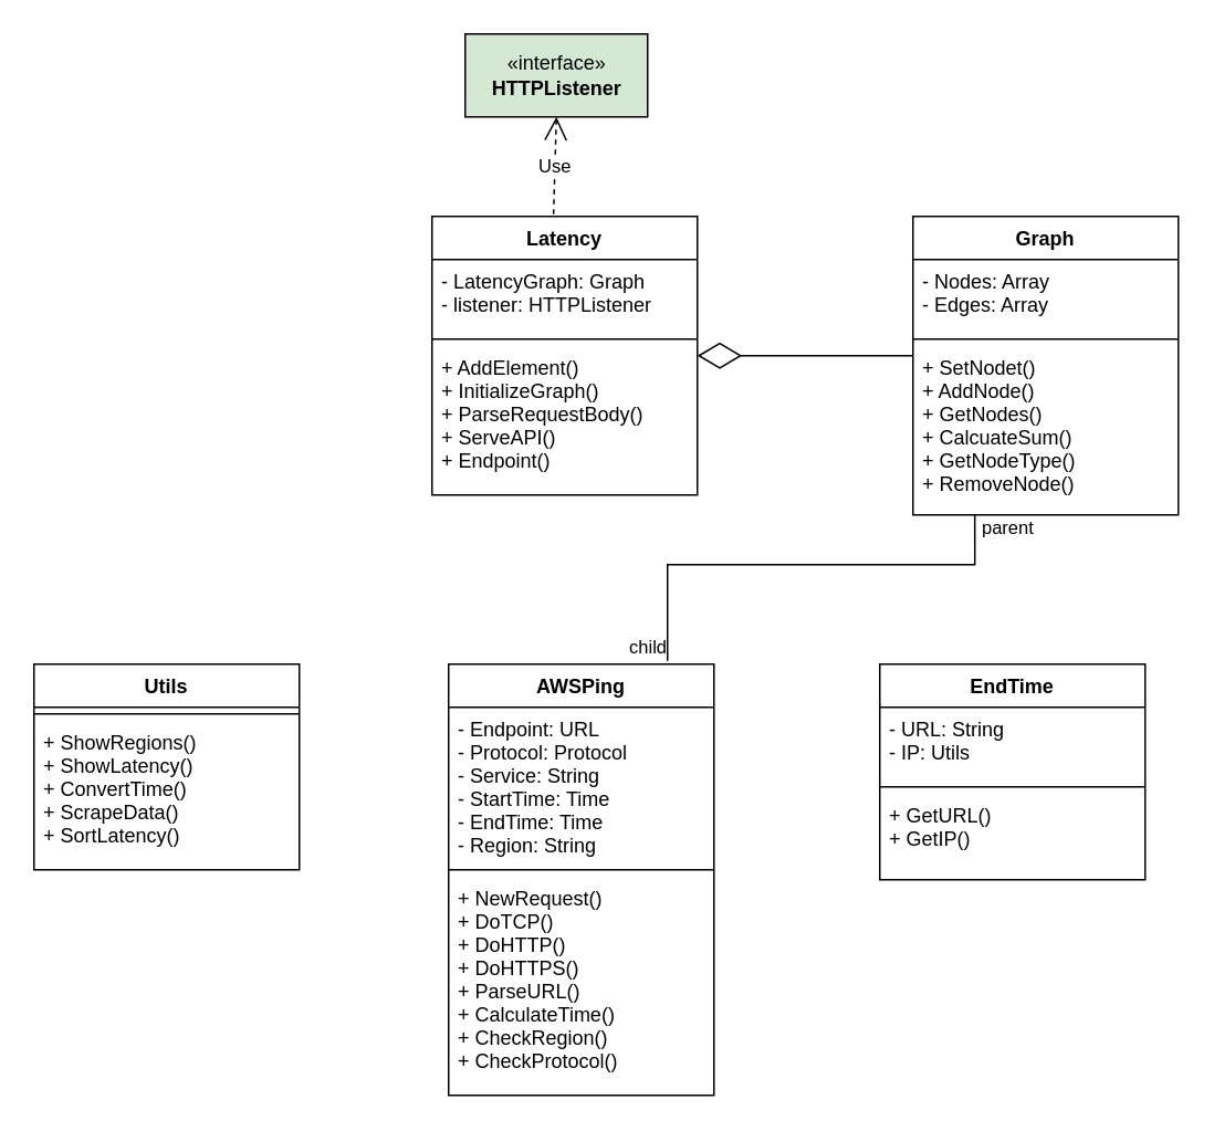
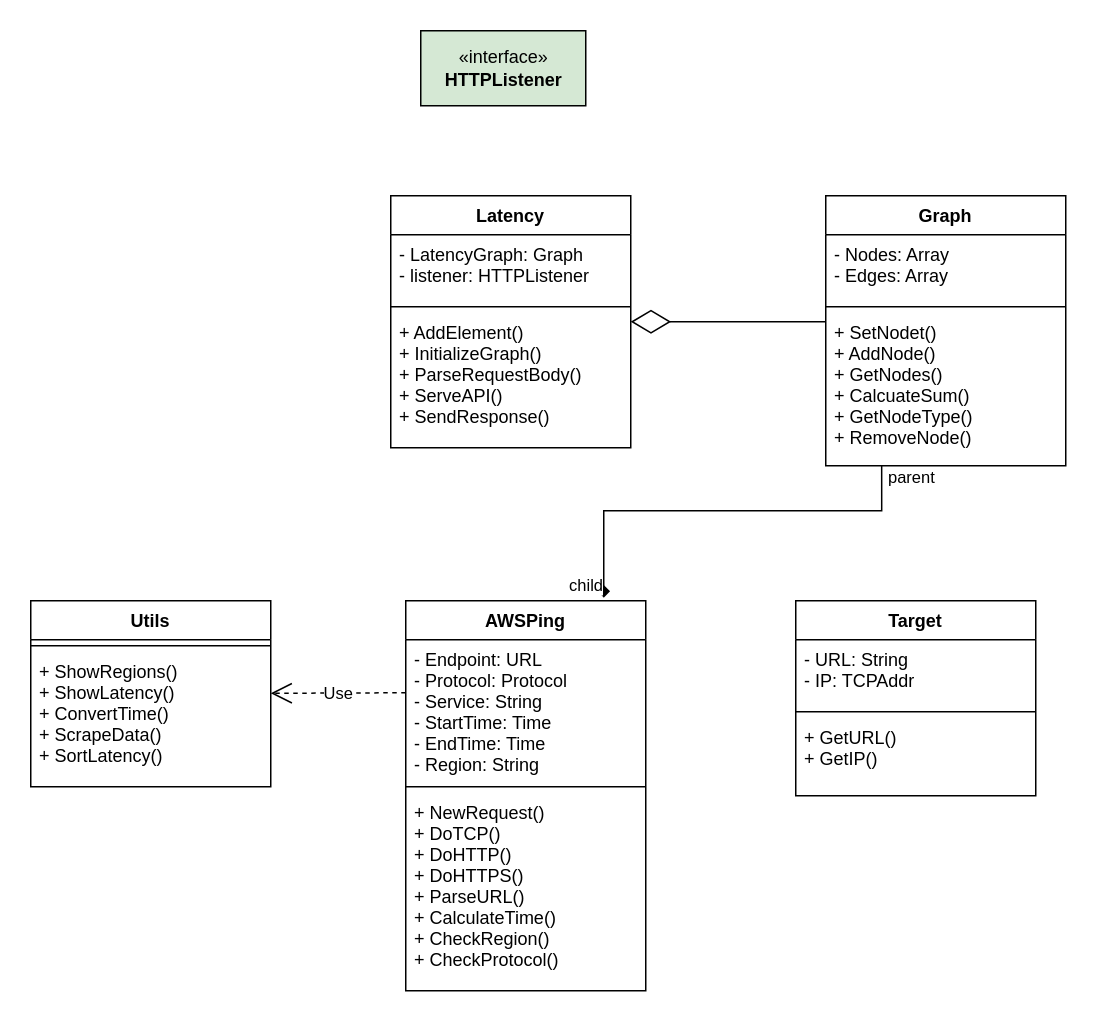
- <mxCell id="22" value="Use" style="endArrow=open;endSize=12;dashed=1;html=1;rounded=0;entryX=0.5;entryY=1;entryDx=0;entryDy=0;exitX=0.458;exitY=-0.008;exitDx=0;exitDy=0;exitPerimeter=0;" edge="1" parent="1" source="2" target="21"><mxGeometry width="160" relative="1" as="geometry"><mxPoint x="260" y="110" as="sourcePoint" /><mxPoint x="420" y="110" as="targetPoint" /></mxGeometry></mxCell>
- <mxCell id="5" value="+ AddElement()&#10;+ InitializeGraph()&#10;+ ParseRequestBody()&#10;+ ServeAPI()&#10;+ Endpoint()&#10;&#10;" style="text;strokeColor=none;fillColor=none;align=left;verticalAlign=top;spacingLeft=4;spacingRight=4;overflow=hidden;rotatable=0;points=[[0,0.5],[1,0.5]];portConstraint=eastwest;" vertex="1" parent="2"><mxGeometry y="78" width="160" height="90" as="geometry" /></mxCell>
+ <mxCell id="5" value="+ AddElement()&#10;+ InitializeGraph()&#10;+ ParseRequestBody()&#10;+ ServeAPI()&#10;+ SendResponse()&#10;&#10;" style="text;strokeColor=none;fillColor=none;align=left;verticalAlign=top;spacingLeft=4;spacingRight=4;overflow=hidden;rotatable=0;points=[[0,0.5],[1,0.5]];portConstraint=eastwest;" vertex="1" parent="2"><mxGeometry y="78" width="160" height="90" as="geometry" /></mxCell>
- <mxCell id="25" value="" style="endArrow=none;html=1;edgeStyle=orthogonalEdgeStyle;rounded=0;entryX=0.825;entryY=-0.008;entryDx=0;entryDy=0;entryPerimeter=0;exitX=0.233;exitY=1;exitDx=0;exitDy=0;exitPerimeter=0;" edge="1" parent="1" source="9" target="10"><mxGeometry relative="1" as="geometry"><mxPoint x="260" y="350" as="sourcePoint" /><mxPoint x="420" y="350" as="targetPoint" /><Array as="points"><mxPoint x="587" y="340" /><mxPoint x="402" y="340" /></Array></mxGeometry></mxCell>
+ <mxCell id="25" value="" style="endArrow=diamond;html=1;edgeStyle=orthogonalEdgeStyle;rounded=0;entryX=0.825;entryY=-0.008;entryDx=0;entryDy=0;entryPerimeter=0;exitX=0.233;exitY=1;exitDx=0;exitDy=0;exitPerimeter=0;" edge="1" parent="1" source="9" target="10"><mxGeometry relative="1" as="geometry"><mxPoint x="260" y="350" as="sourcePoint" /><mxPoint x="420" y="350" as="targetPoint" /><Array as="points"><mxPoint x="587" y="340" /><mxPoint x="402" y="340" /></Array></mxGeometry></mxCell>
- <mxCell id="14" value="EndTime" style="swimlane;fontStyle=1;align=center;verticalAlign=top;childLayout=stackLayout;horizontal=1;startSize=26;horizontalStack=0;resizeParent=1;resizeParentMax=0;resizeLast=0;collapsible=1;marginBottom=0;" vertex="1" parent="1"><mxGeometry x="530" y="400" width="160" height="130" as="geometry" /></mxCell>
+ <mxCell id="14" value="Target" style="swimlane;fontStyle=1;align=center;verticalAlign=top;childLayout=stackLayout;horizontal=1;startSize=26;horizontalStack=0;resizeParent=1;resizeParentMax=0;resizeLast=0;collapsible=1;marginBottom=0;" vertex="1" parent="1"><mxGeometry x="530" y="400" width="160" height="130" as="geometry" /></mxCell>
- <mxCell id="15" value="- URL: String&#10;- IP: Utils" style="text;strokeColor=none;fillColor=none;align=left;verticalAlign=top;spacingLeft=4;spacingRight=4;overflow=hidden;rotatable=0;points=[[0,0.5],[1,0.5]];portConstraint=eastwest;" vertex="1" parent="14"><mxGeometry y="26" width="160" height="44" as="geometry" /></mxCell>
+ <mxCell id="15" value="- URL: String&#10;- IP: TCPAddr" style="text;strokeColor=none;fillColor=none;align=left;verticalAlign=top;spacingLeft=4;spacingRight=4;overflow=hidden;rotatable=0;points=[[0,0.5],[1,0.5]];portConstraint=eastwest;" vertex="1" parent="14"><mxGeometry y="26" width="160" height="44" as="geometry" /></mxCell>
+ <mxCell id="24" value="Use" style="endArrow=open;endSize=12;dashed=1;html=1;rounded=0;exitX=0;exitY=0.376;exitDx=0;exitDy=0;exitPerimeter=0;" edge="1" parent="1" source="11" target="18"><mxGeometry width="160" relative="1" as="geometry"><mxPoint x="260" y="350" as="sourcePoint" /><mxPoint x="420" y="350" as="targetPoint" /></mxGeometry></mxCell>
